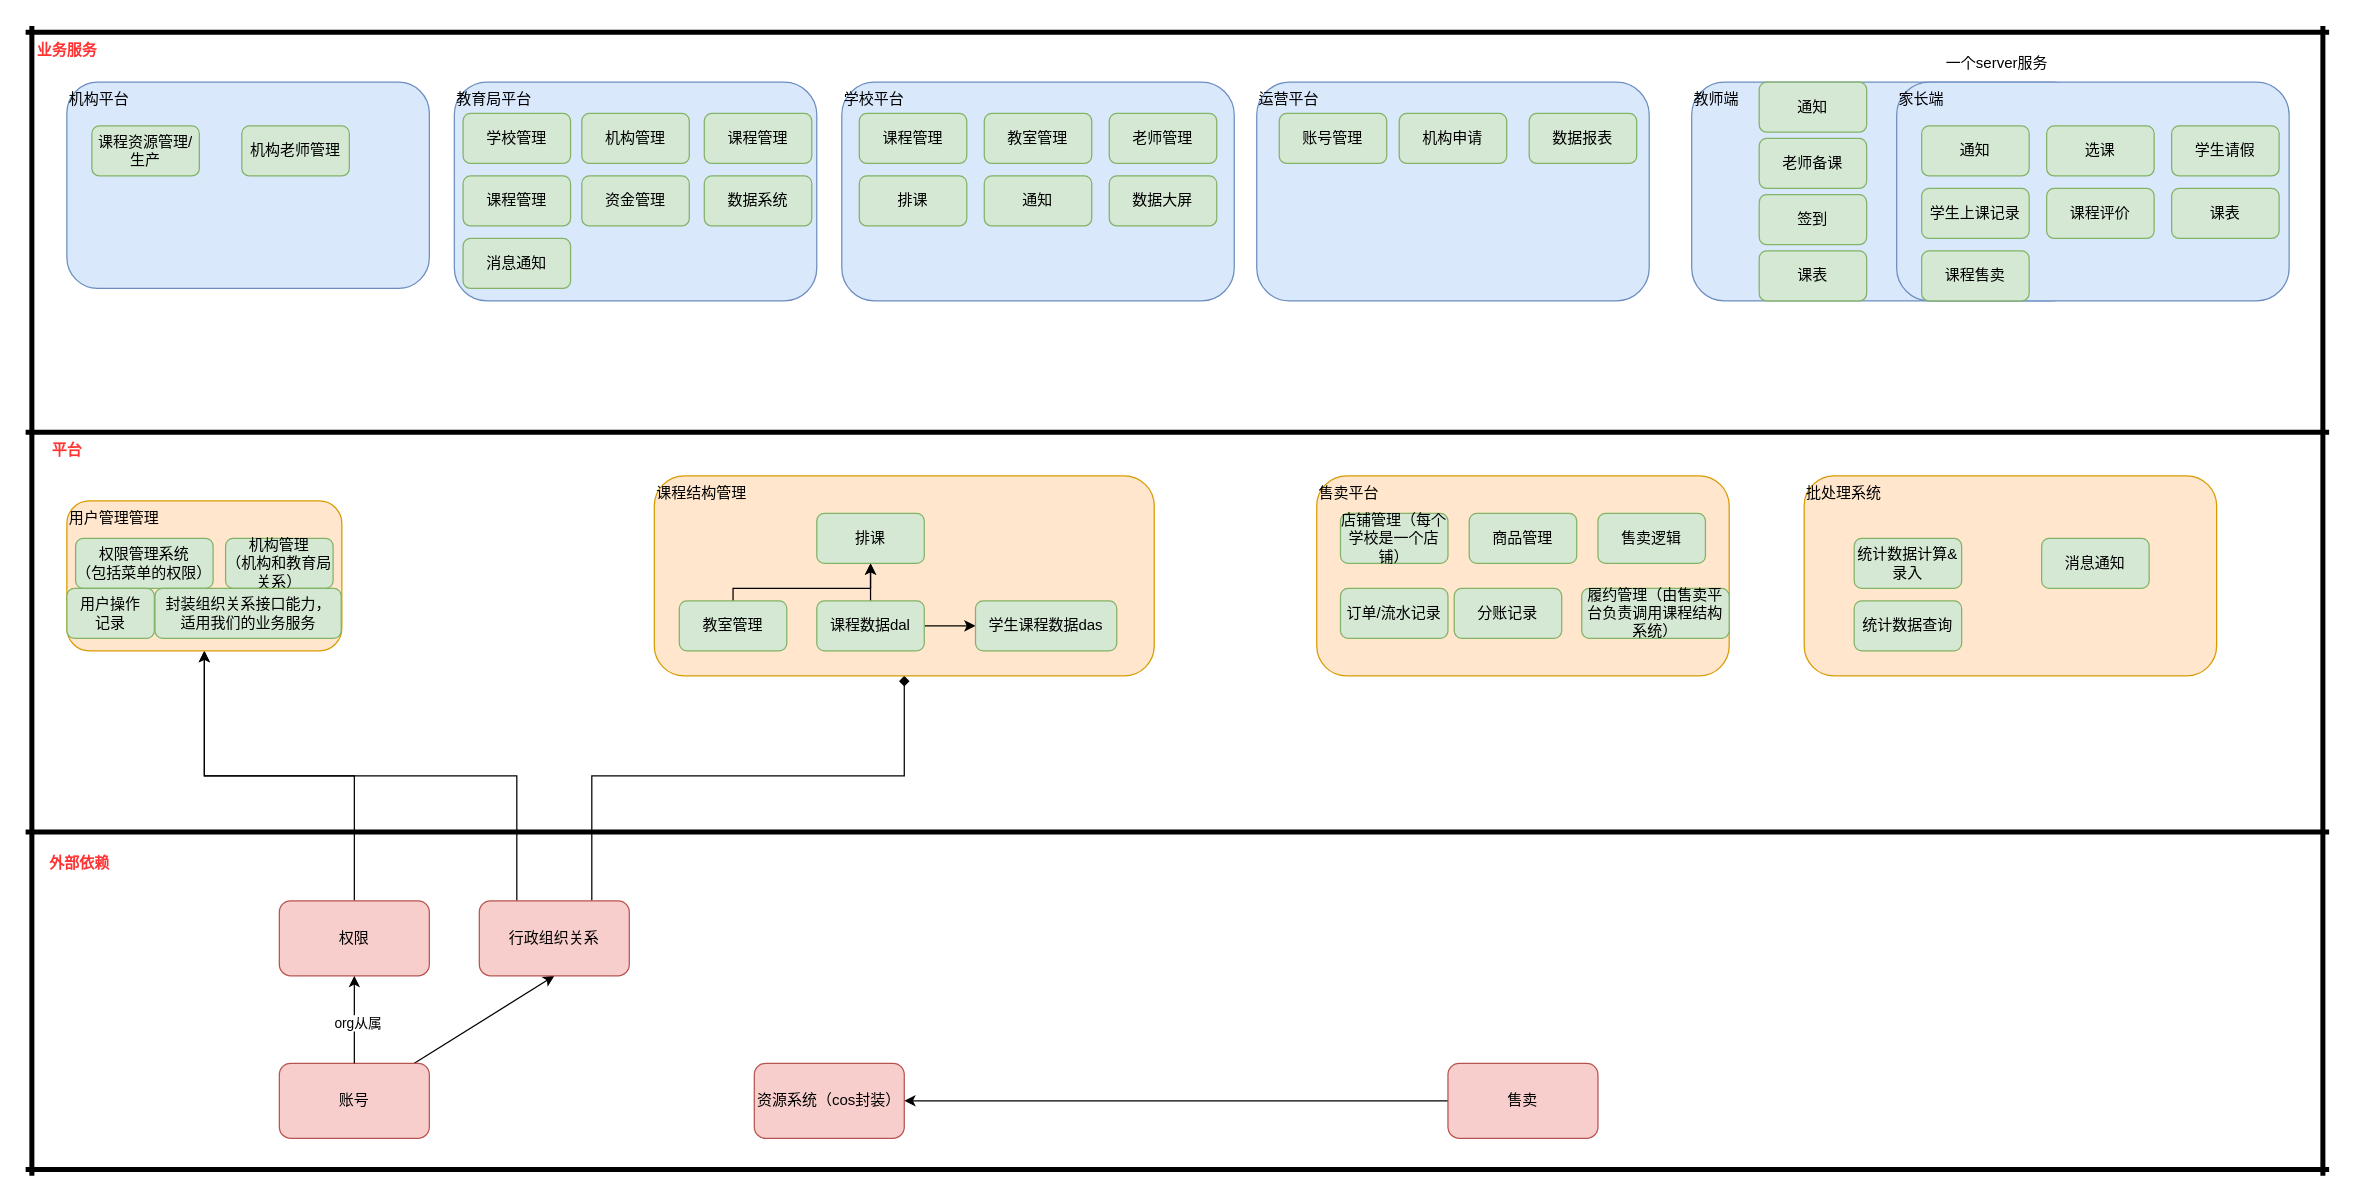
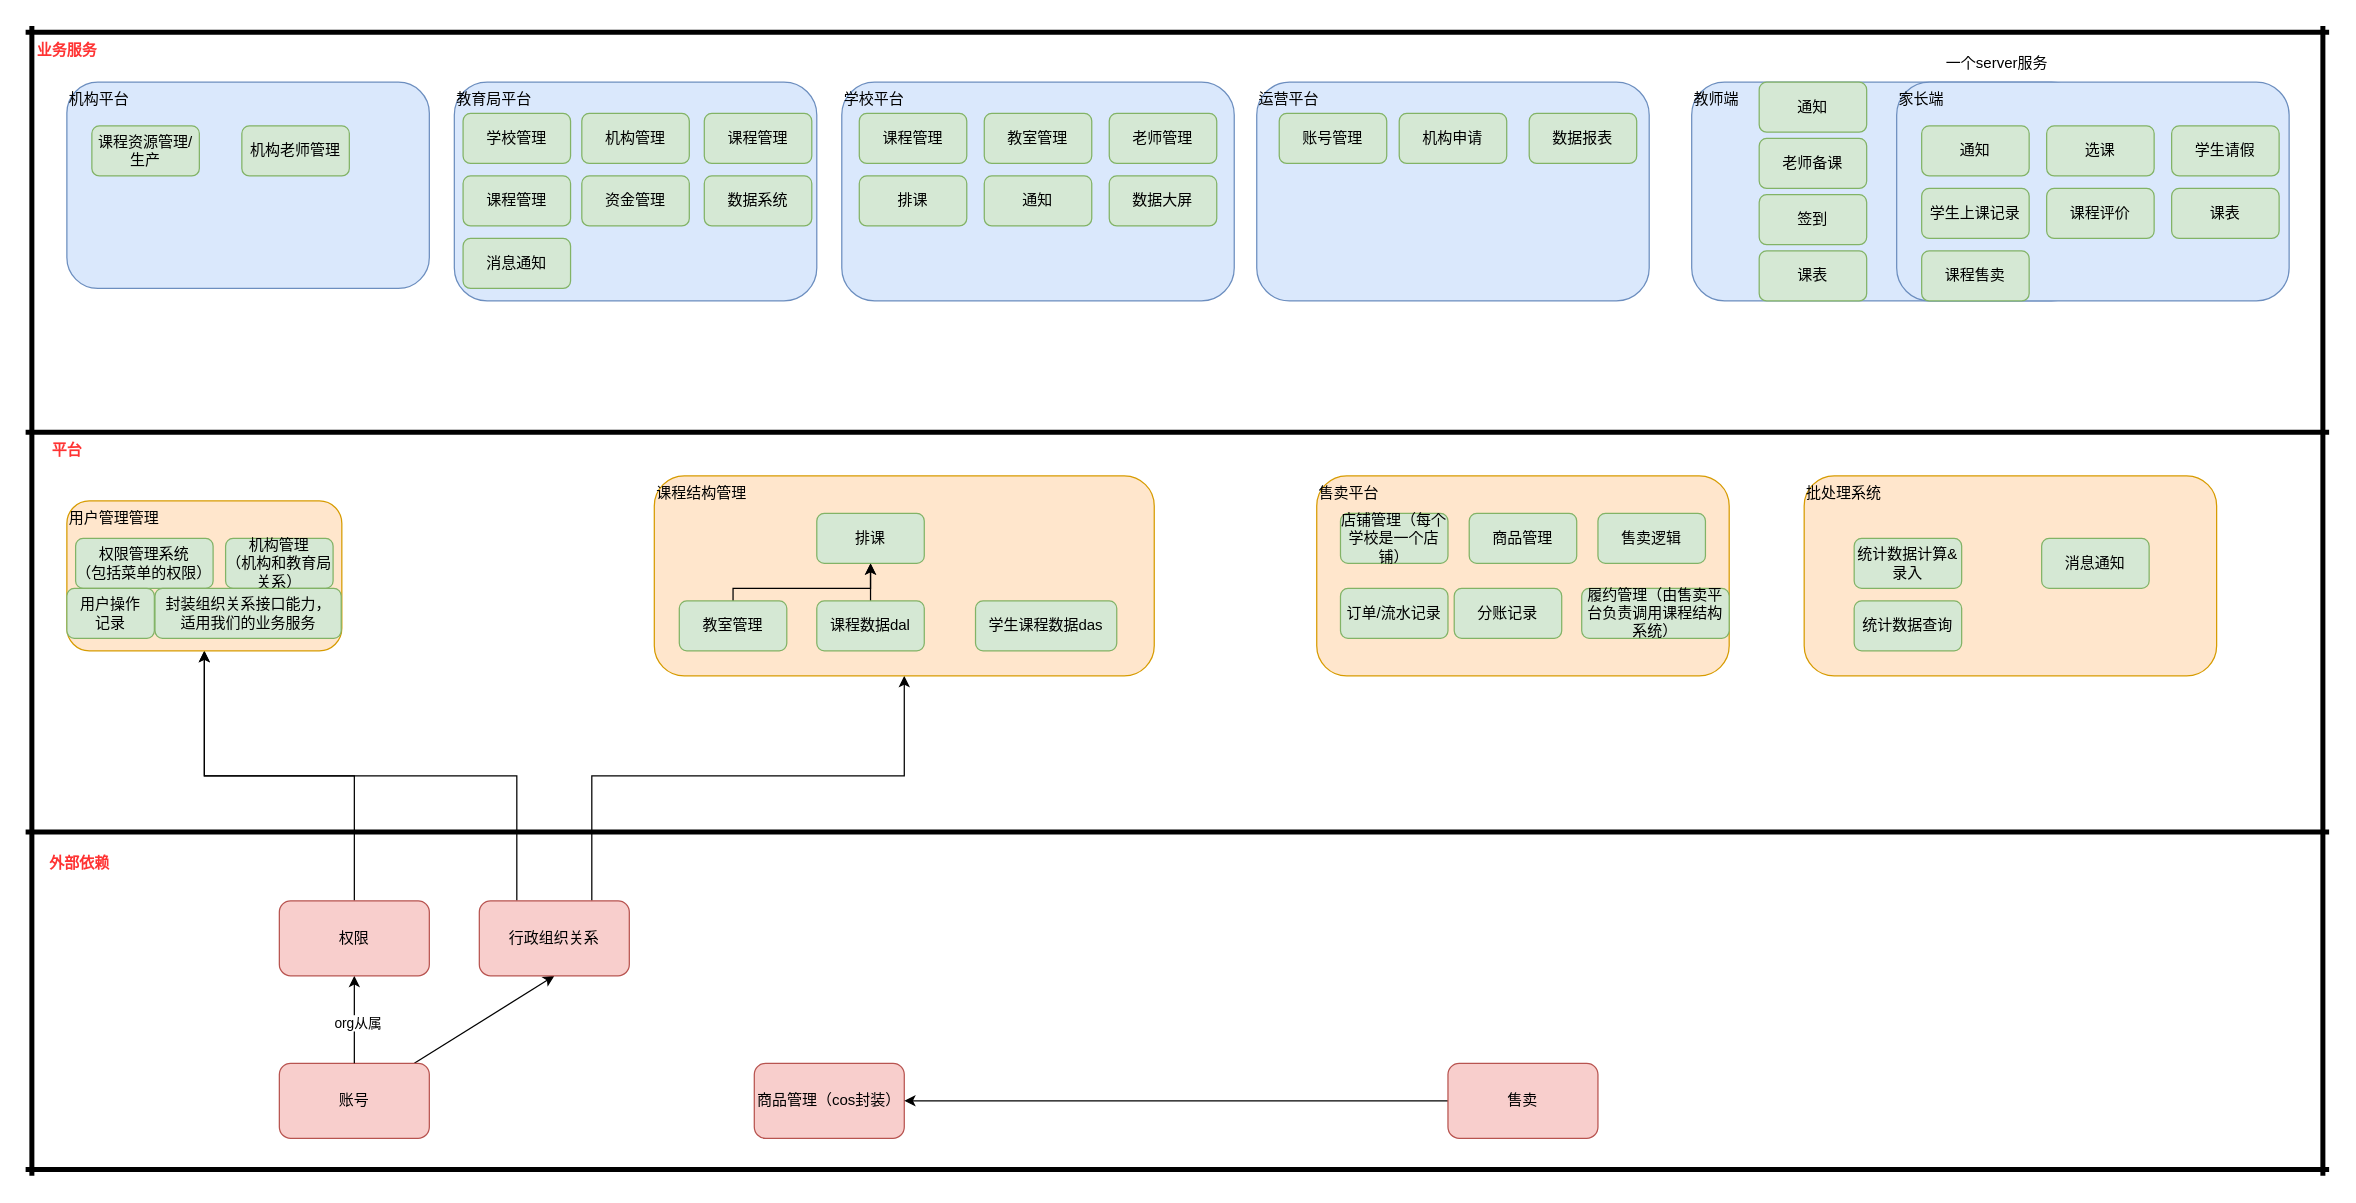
- <mxCell id="15" style="edgeStyle=none;rounded=0;orthogonalLoop=1;jettySize=auto;html=1;" parent="1" source="16" target="17" edge="1"><mxGeometry relative="1" as="geometry" /></mxCell>
- <mxCell id="6" style="edgeStyle=orthogonalEdgeStyle;rounded=0;orthogonalLoop=1;jettySize=auto;html=1;entryX=0.5;entryY=1;entryDx=0;entryDy=0;endArrow=diamond;" parent="1" source="8" target="12" edge="1"><mxGeometry relative="1" as="geometry"><Array as="points"><mxPoint x="473" y="620" /><mxPoint x="723" y="620" /></Array></mxGeometry></mxCell>
+ <mxCell id="6" style="edgeStyle=orthogonalEdgeStyle;rounded=0;orthogonalLoop=1;jettySize=auto;html=1;entryX=0.5;entryY=1;entryDx=0;entryDy=0;" parent="1" source="8" target="12" edge="1"><mxGeometry relative="1" as="geometry"><Array as="points"><mxPoint x="473" y="620" /><mxPoint x="723" y="620" /></Array></mxGeometry></mxCell>
- <mxCell id="22" value="资源系统（cos封装）" style="rounded=1;whiteSpace=wrap;html=1;align=center;verticalAlign=middle;fillColor=#f8cecc;strokeColor=#b85450;" parent="1" vertex="1"><mxGeometry x="603" y="850" width="120" height="60" as="geometry" /></mxCell>
+ <mxCell id="22" value="商品管理（cos封装）" style="rounded=1;whiteSpace=wrap;html=1;align=center;verticalAlign=middle;fillColor=#f8cecc;strokeColor=#b85450;" parent="1" vertex="1"><mxGeometry x="603" y="850" width="120" height="60" as="geometry" /></mxCell>
